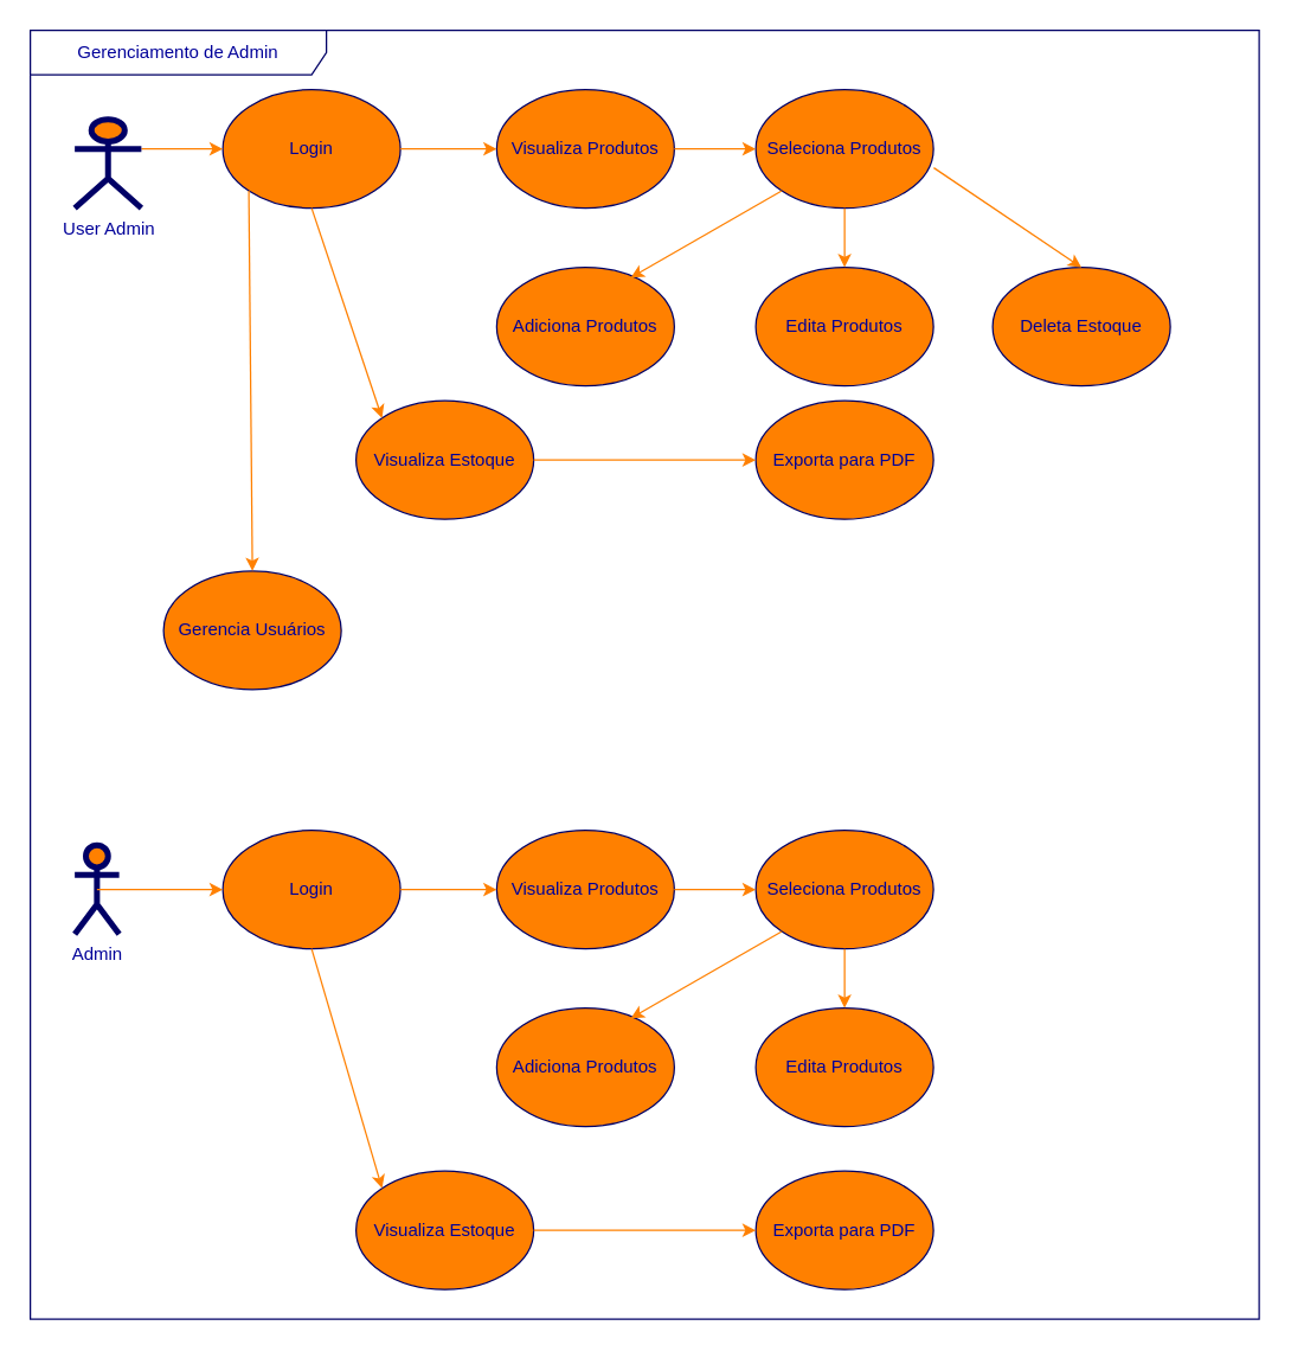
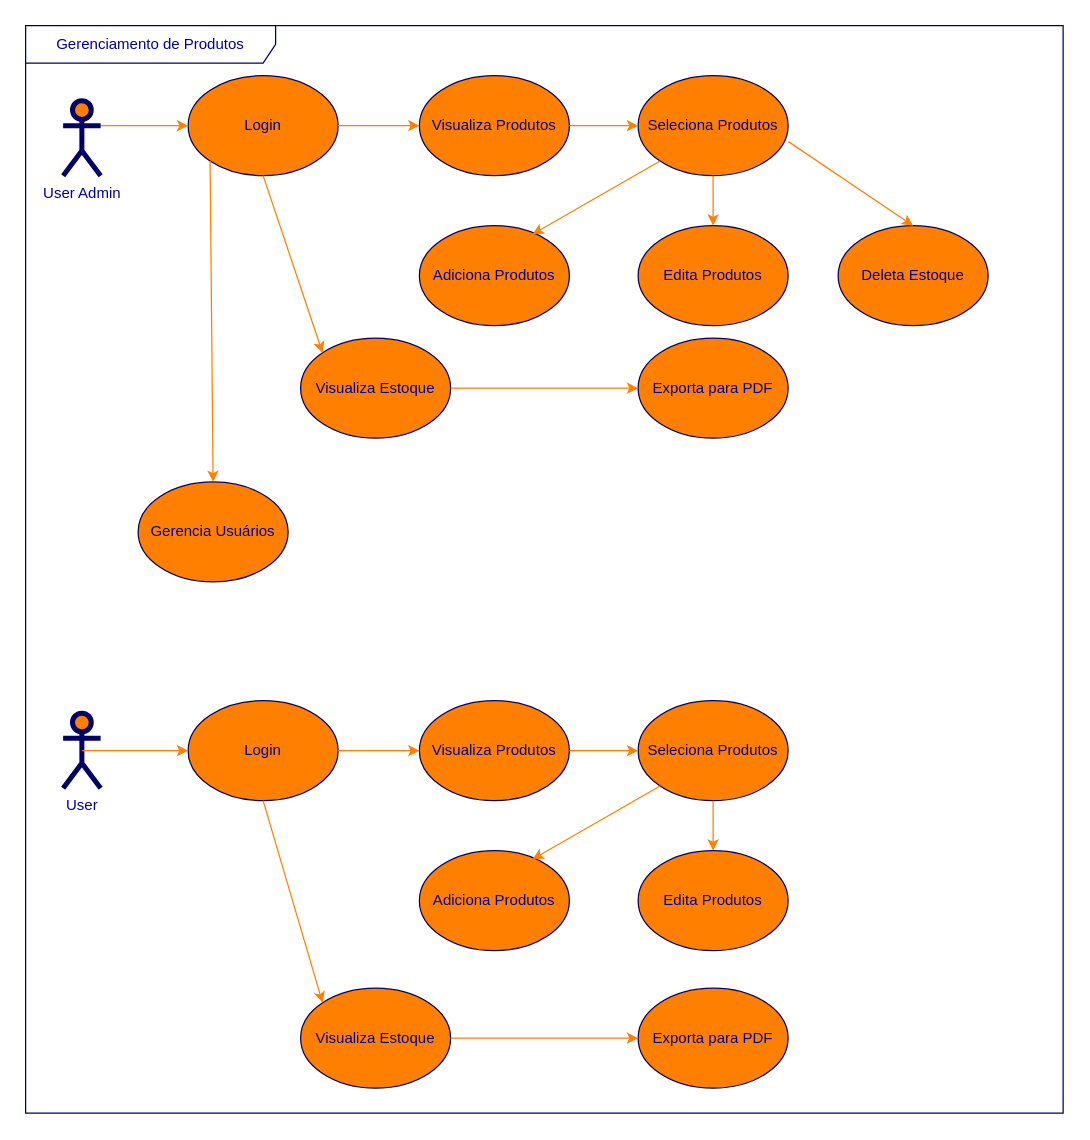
- <mxCell id="9" value="Gerenciamento de Admin" style="shape=umlFrame;whiteSpace=wrap;html=1;strokeWidth=1;fillColor=none;width=200;height=30;fontColor=#000099;strokeColor=#000066;" parent="1" vertex="1"><mxGeometry x="20" y="20" width="830" height="870" as="geometry" /></mxCell>
+ <mxCell id="9" value="Gerenciamento de Produtos" style="shape=umlFrame;whiteSpace=wrap;html=1;strokeWidth=1;fillColor=none;width=200;height=30;fontColor=#000099;strokeColor=#000066;" parent="1" vertex="1"><mxGeometry x="20" y="20" width="830" height="870" as="geometry" /></mxCell>
- <mxCell id="8" value="User Admin" style="shape=umlActor;verticalLabelPosition=bottom;labelBackgroundColor=#ffffff;verticalAlign=top;html=1;strokeWidth=4;fillColor=#FF8000;strokeColor=#000066;fontColor=#000099;" parent="1" vertex="1"><mxGeometry x="50" y="80" width="45" height="60" as="geometry" /></mxCell>
+ <mxCell id="8" value="User Admin" style="shape=umlActor;verticalLabelPosition=bottom;labelBackgroundColor=#ffffff;verticalAlign=top;html=1;strokeWidth=4;fillColor=#FF8000;strokeColor=#000066;fontColor=#000099;" parent="1" vertex="1"><mxGeometry x="50" y="80" width="30" height="60" as="geometry" /></mxCell>
- <mxCell id="20" value="Admin" style="shape=umlActor;verticalLabelPosition=bottom;labelBackgroundColor=#ffffff;verticalAlign=top;html=1;strokeWidth=4;fillColor=#FF8000;strokeColor=#000066;fontColor=#000099;" vertex="1" parent="1"><mxGeometry x="50" y="570" width="30" height="60" as="geometry" /></mxCell>
+ <mxCell id="20" value="User" style="shape=umlActor;verticalLabelPosition=bottom;labelBackgroundColor=#ffffff;verticalAlign=top;html=1;strokeWidth=4;fillColor=#FF8000;strokeColor=#000066;fontColor=#000099;" vertex="1" parent="1"><mxGeometry x="50" y="570" width="30" height="60" as="geometry" /></mxCell>
